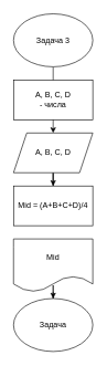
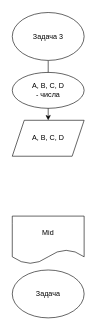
- <mxCell id="4" value="A, B, C, D&lt;br&gt;- числа" style="rounded=0;whiteSpace=wrap;html=1;" parent="1" vertex="1"><mxGeometry x="20" y="120" width="120" height="60" as="geometry" /></mxCell>
+ <mxCell id="4" value="A, B, C, D&lt;br&gt;- числа" style="ellipse;whiteSpace=wrap;html=1;" parent="1" vertex="1"><mxGeometry x="20" y="120" width="120" height="60" as="geometry" /></mxCell>
- <mxCell id="5" value="" style="edgeStyle=orthogonalEdgeStyle;rounded=0;orthogonalLoop=1;jettySize=auto;html=1;" parent="1" source="6" target="7" edge="1"><mxGeometry relative="1" as="geometry" /></mxCell>
- <mxCell id="7" value="Mid = (A+B+C+D)/4" style="rounded=0;whiteSpace=wrap;html=1;" parent="1" vertex="1"><mxGeometry x="20" y="280" width="120" height="60" as="geometry" /></mxCell>
- <mxCell id="8" value="" style="edgeStyle=orthogonalEdgeStyle;rounded=0;orthogonalLoop=1;jettySize=auto;html=1;" parent="1" source="9" target="10" edge="1"><mxGeometry relative="1" as="geometry" /></mxCell>
